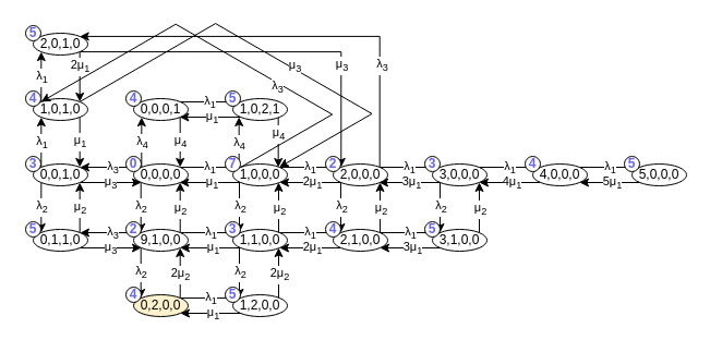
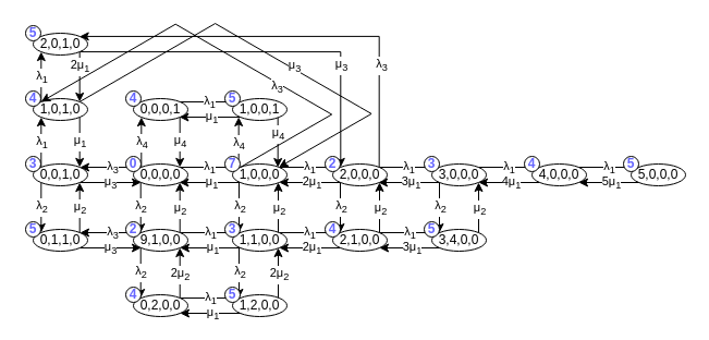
- <mxCell id="105" value="1,0,2,1" style="ellipse;whiteSpace=wrap;html=1;" parent="104" vertex="1"><mxGeometry x="10" y="10" width="50" height="20" as="geometry" /></mxCell>
+ <mxCell id="105" value="1,0,0,1" style="ellipse;whiteSpace=wrap;html=1;" parent="104" vertex="1"><mxGeometry x="10" y="10" width="50" height="20" as="geometry" /></mxCell>
- <mxCell id="147" value="3,1,0,0" style="ellipse;whiteSpace=wrap;html=1;" parent="146" vertex="1"><mxGeometry x="10" y="10" width="50" height="20" as="geometry" /></mxCell>
+ <mxCell id="147" value="3,4,0,0" style="ellipse;whiteSpace=wrap;html=1;" parent="146" vertex="1"><mxGeometry x="10" y="10" width="50" height="20" as="geometry" /></mxCell>
- <mxCell id="138" value="0,2,0,0" style="ellipse;whiteSpace=wrap;html=1;fillColor=#fff2cc;" parent="137" vertex="1"><mxGeometry x="10" y="10" width="50" height="20" as="geometry" /></mxCell>
+ <mxCell id="138" value="0,2,0,0" style="ellipse;whiteSpace=wrap;html=1;" parent="137" vertex="1"><mxGeometry x="10" y="10" width="50" height="20" as="geometry" /></mxCell>
